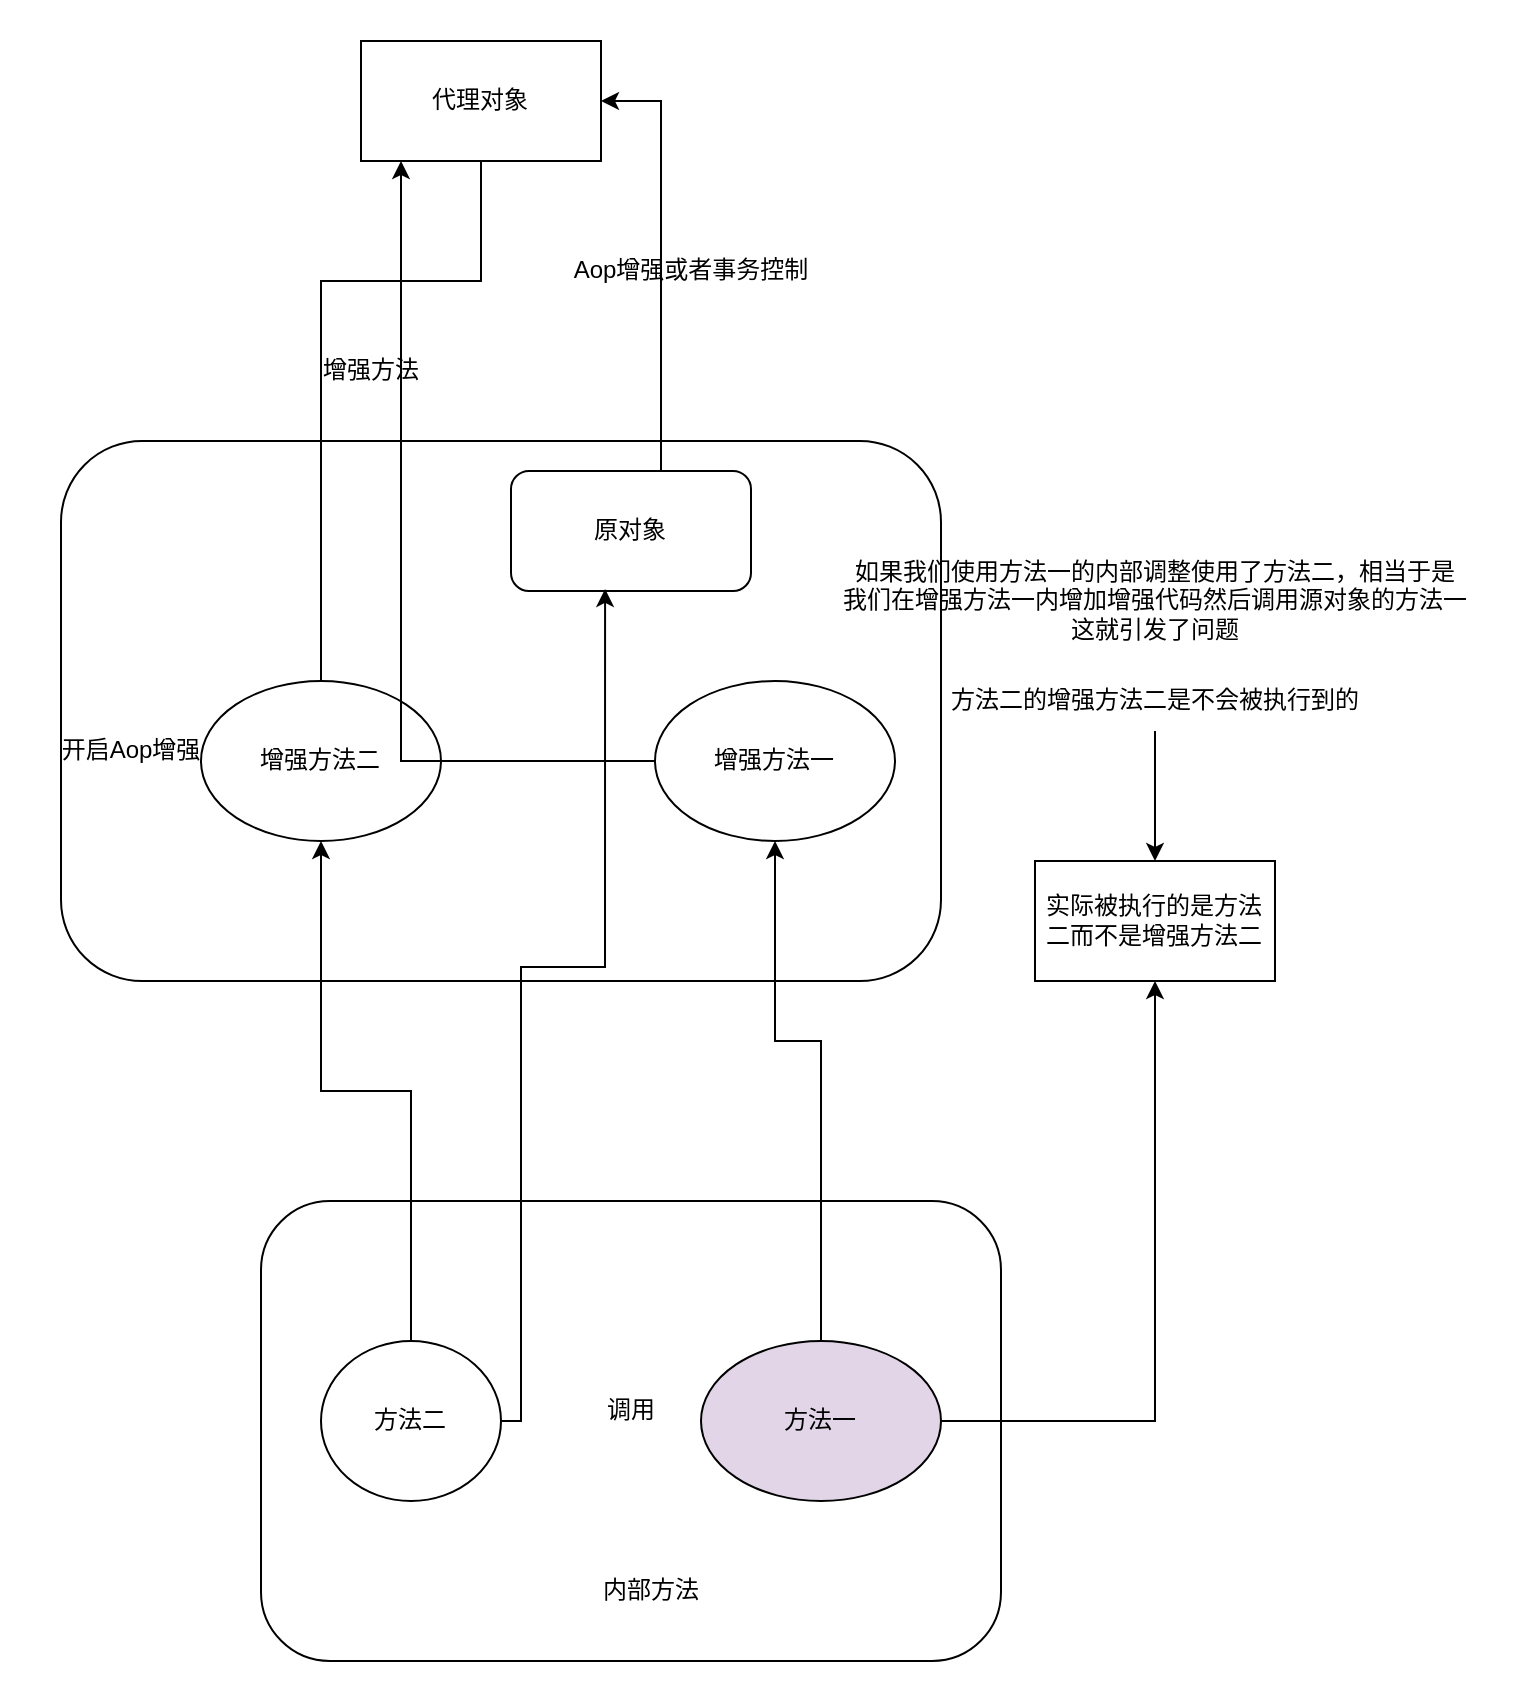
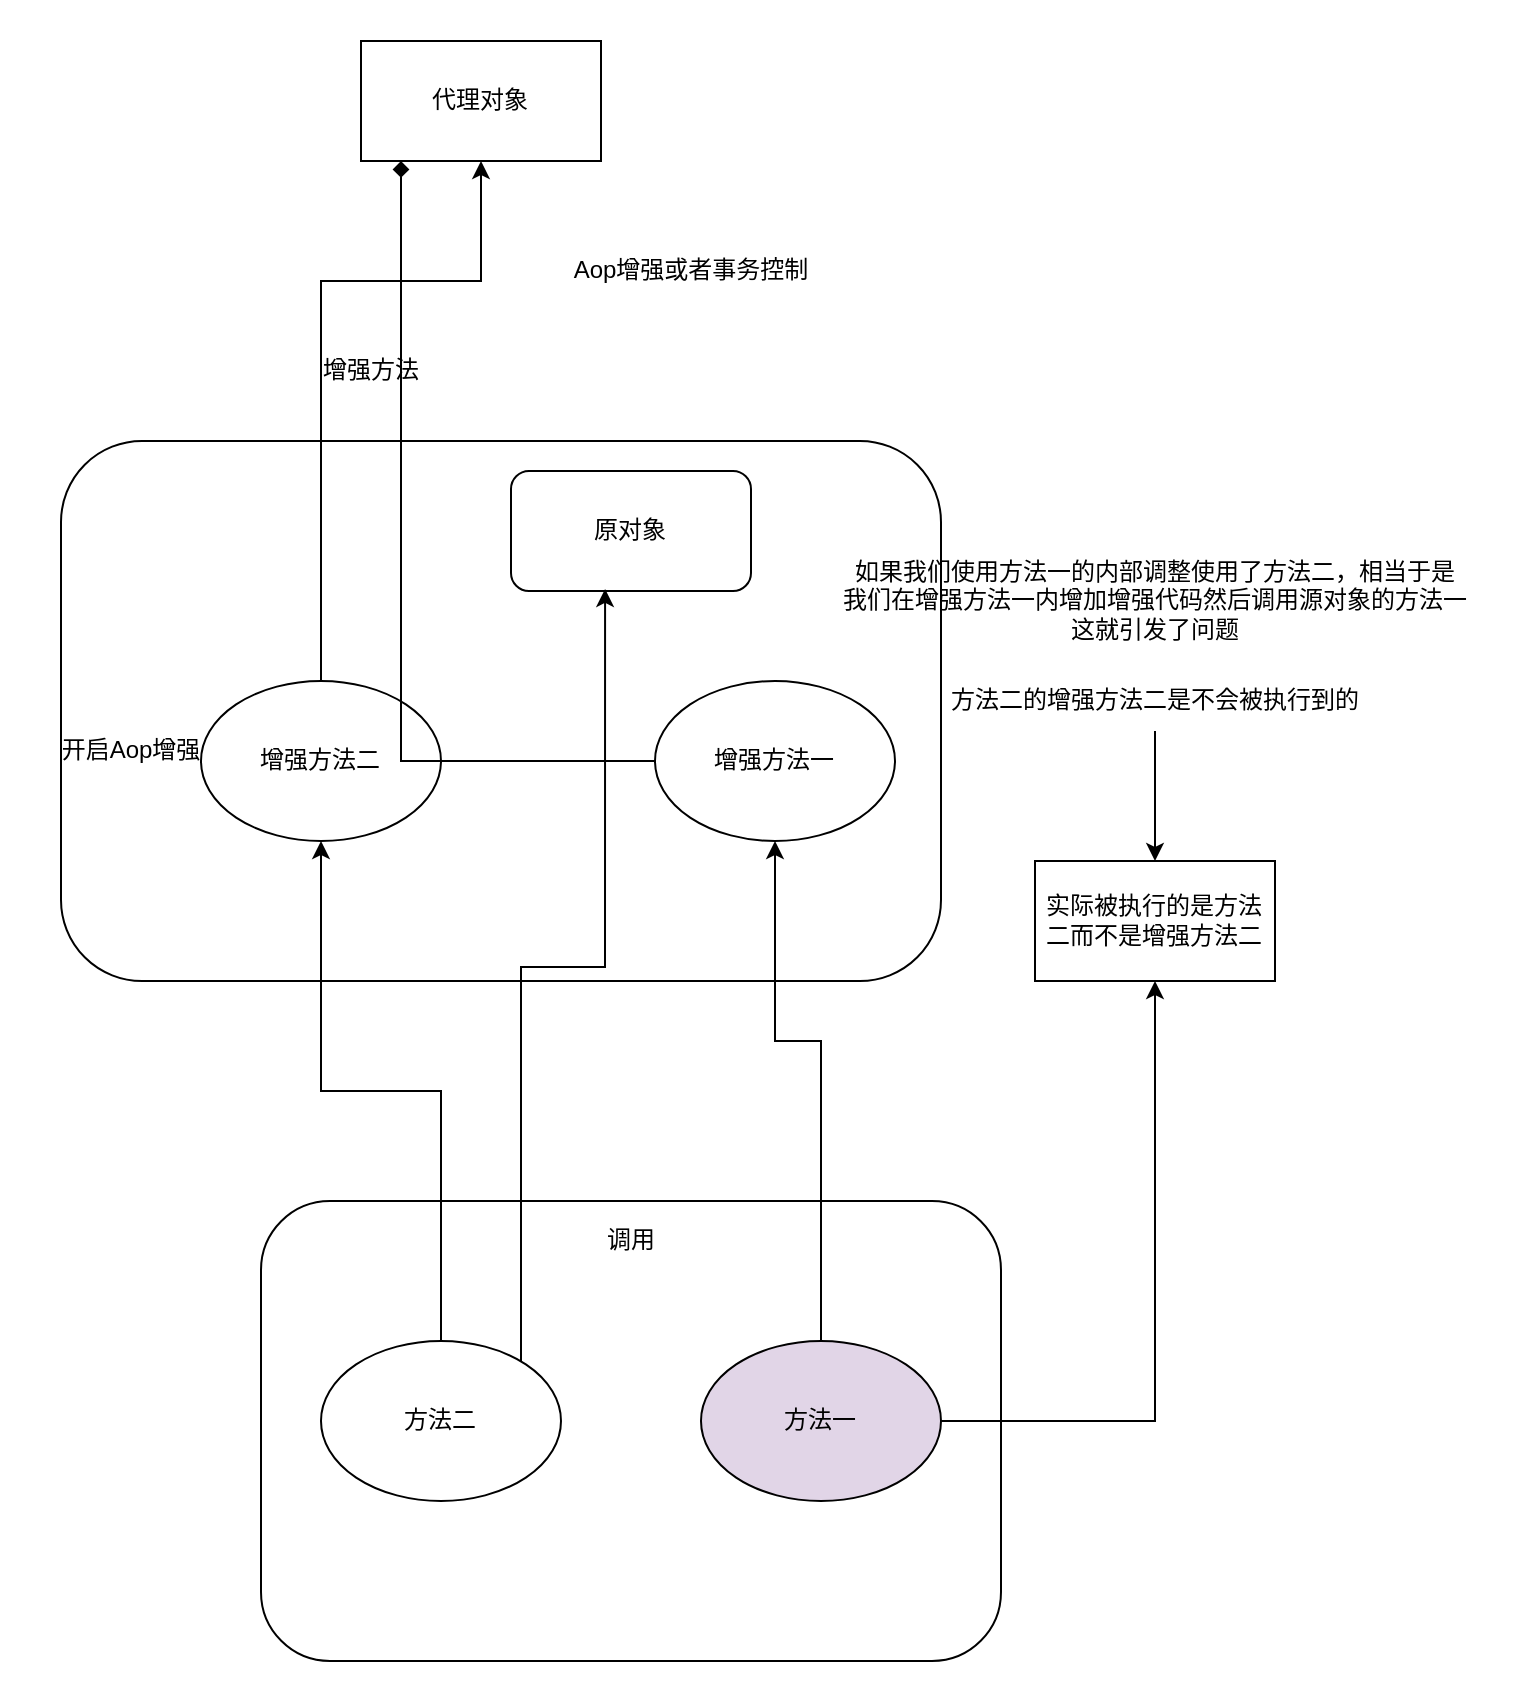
- <mxCell id="16" style="edgeStyle=orthogonalEdgeStyle;rounded=0;orthogonalLoop=1;jettySize=auto;html=1;endArrow=none;" edge="1" parent="1" source="17" target="6"><mxGeometry relative="1" as="geometry"><Array as="points"><mxPoint x="160" y="140" /><mxPoint x="240" y="140" /></Array></mxGeometry></mxCell>
+ <mxCell id="16" style="edgeStyle=orthogonalEdgeStyle;rounded=0;orthogonalLoop=1;jettySize=auto;html=1;" edge="1" parent="1" source="17" target="6"><mxGeometry relative="1" as="geometry"><Array as="points"><mxPoint x="160" y="140" /><mxPoint x="240" y="140" /></Array></mxGeometry></mxCell>
- <mxCell id="18" style="edgeStyle=orthogonalEdgeStyle;rounded=0;orthogonalLoop=1;jettySize=auto;html=1;" edge="1" parent="1" source="19" target="6"><mxGeometry relative="1" as="geometry"><mxPoint x="250" y="90" as="targetPoint" /><Array as="points"><mxPoint x="200" y="380" /></Array></mxGeometry></mxCell>
+ <mxCell id="18" style="edgeStyle=orthogonalEdgeStyle;rounded=0;orthogonalLoop=1;jettySize=auto;html=1;endArrow=diamond;" edge="1" parent="1" source="19" target="6"><mxGeometry relative="1" as="geometry"><mxPoint x="250" y="90" as="targetPoint" /><Array as="points"><mxPoint x="200" y="380" /></Array></mxGeometry></mxCell>
- <mxCell id="4" style="edgeStyle=orthogonalEdgeStyle;rounded=0;orthogonalLoop=1;jettySize=auto;html=1;entryX=1;entryY=0.5;entryDx=0;entryDy=0;" edge="1" parent="1" source="5" target="6"><mxGeometry relative="1" as="geometry"><Array as="points"><mxPoint x="330" y="50" /></Array></mxGeometry></mxCell>
- <mxCell id="14" value="&lt;font style=&quot;vertical-align: inherit;&quot;&gt;&lt;font style=&quot;vertical-align: inherit;&quot;&gt;调用&lt;/font&gt;&lt;/font&gt;" style="text;html=1;align=center;verticalAlign=middle;resizable=0;points=[];autosize=1;strokeColor=none;fillColor=none;" vertex="1" parent="1"><mxGeometry x="290" y="690" width="50" height="30" as="geometry" /></mxCell>
+ <mxCell id="14" value="&lt;font style=&quot;vertical-align: inherit;&quot;&gt;&lt;font style=&quot;vertical-align: inherit;&quot;&gt;调用&lt;/font&gt;&lt;/font&gt;" style="text;html=1;align=center;verticalAlign=middle;resizable=0;points=[];autosize=1;strokeColor=none;fillColor=none;" vertex="1" parent="1"><mxGeometry x="290" y="605" width="50" height="30" as="geometry" /></mxCell>
- <mxCell id="13" value="&lt;font style=&quot;vertical-align: inherit;&quot;&gt;&lt;font style=&quot;vertical-align: inherit;&quot;&gt;&lt;font style=&quot;vertical-align: inherit;&quot;&gt;&lt;font style=&quot;vertical-align: inherit;&quot;&gt;方法二&lt;/font&gt;&lt;/font&gt;&lt;/font&gt;&lt;/font&gt;" style="ellipse;whiteSpace=wrap;html=1;" vertex="1" parent="1"><mxGeometry x="160" y="670" width="90" height="80" as="geometry" /></mxCell>
+ <mxCell id="13" value="&lt;font style=&quot;vertical-align: inherit;&quot;&gt;&lt;font style=&quot;vertical-align: inherit;&quot;&gt;&lt;font style=&quot;vertical-align: inherit;&quot;&gt;&lt;font style=&quot;vertical-align: inherit;&quot;&gt;方法二&lt;/font&gt;&lt;/font&gt;&lt;/font&gt;&lt;/font&gt;" style="ellipse;whiteSpace=wrap;html=1;" vertex="1" parent="1"><mxGeometry x="160" y="670" width="120" height="80" as="geometry" /></mxCell>
- <mxCell id="15" value="&lt;font style=&quot;vertical-align: inherit;&quot;&gt;&lt;font style=&quot;vertical-align: inherit;&quot;&gt;内部方法&lt;/font&gt;&lt;/font&gt;" style="text;html=1;align=center;verticalAlign=middle;resizable=0;points=[];autosize=1;strokeColor=none;fillColor=none;" vertex="1" parent="1"><mxGeometry x="290" y="780" width="70" height="30" as="geometry" /></mxCell>
